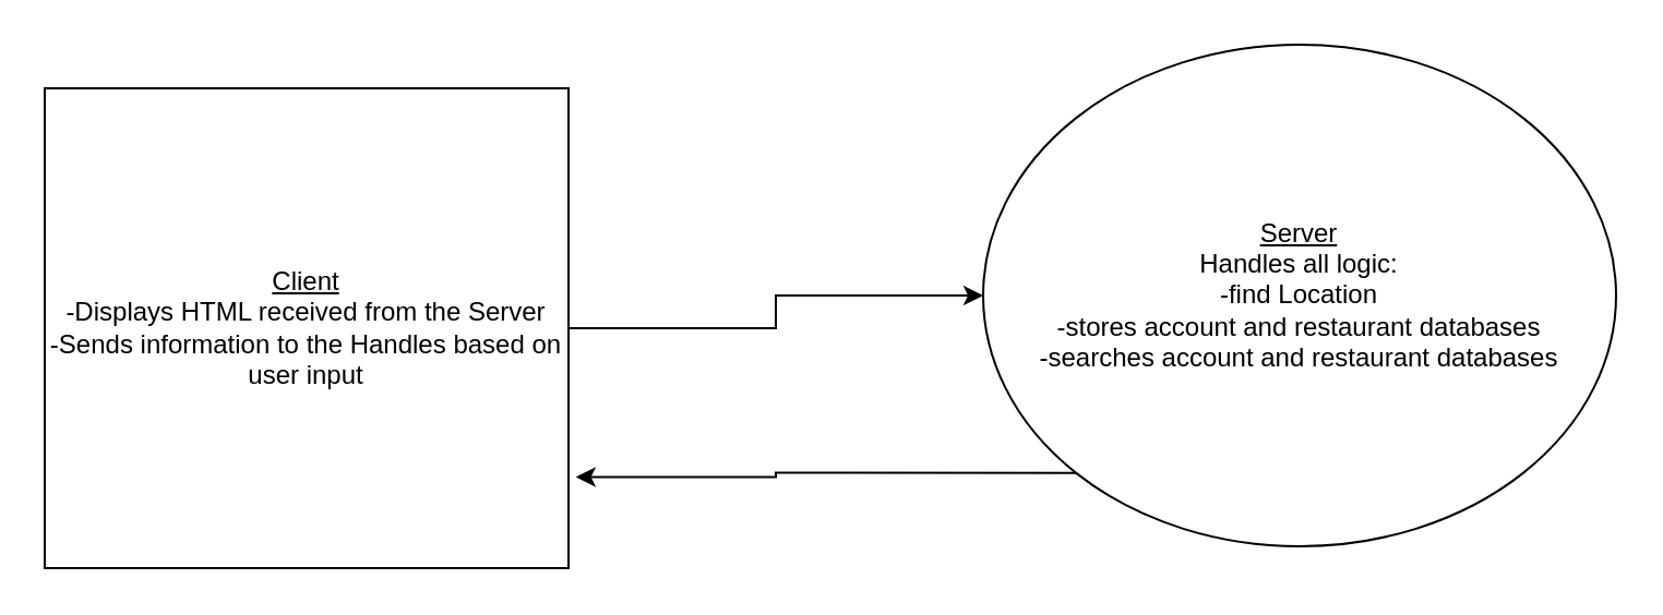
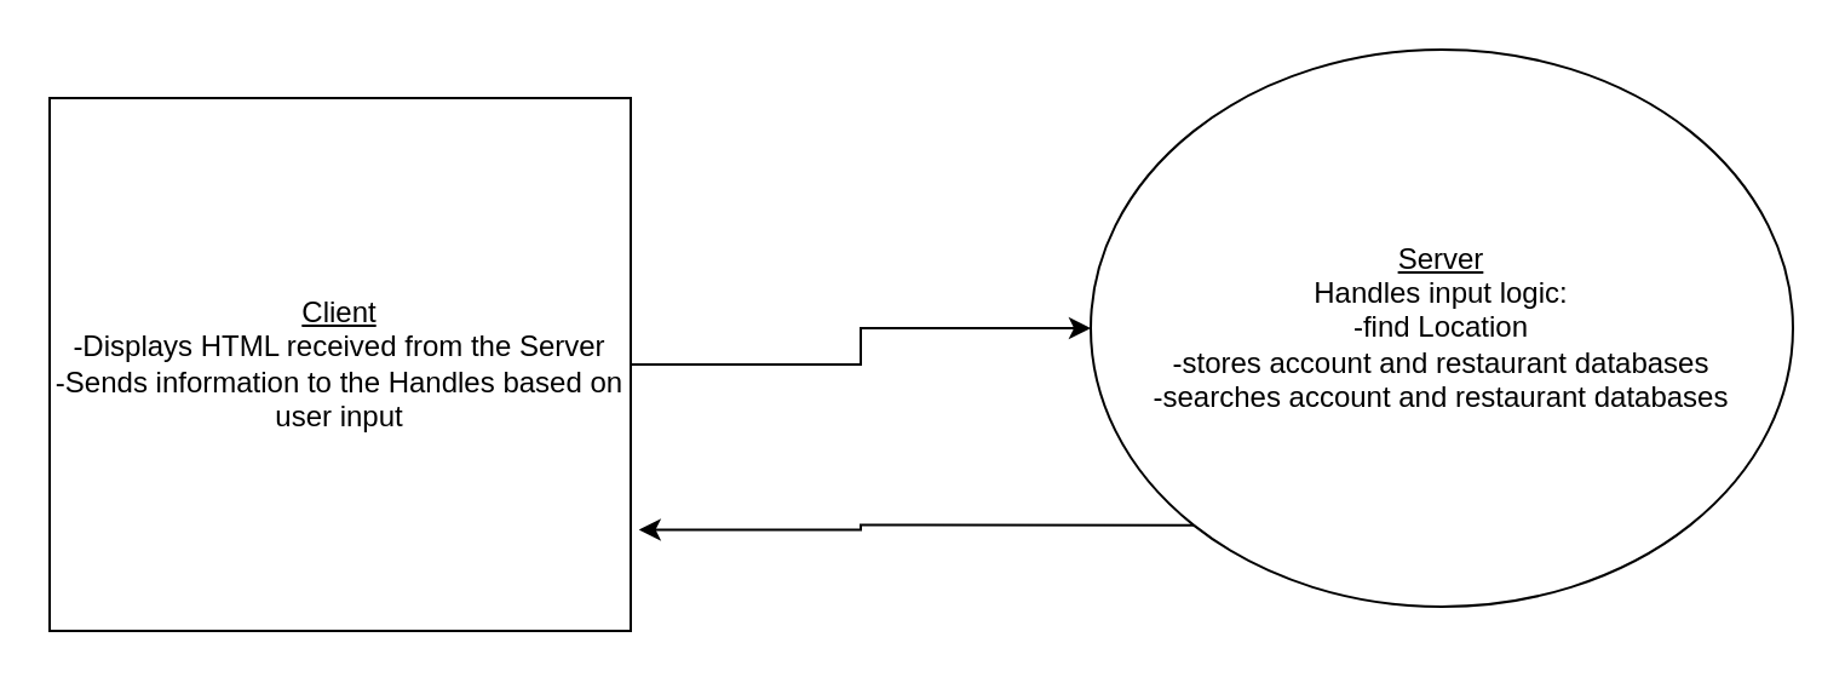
- <mxCell id="5" value="&lt;u&gt;Server&lt;/u&gt;&lt;br&gt;Handles all logic:&lt;br&gt;-find Location&lt;br&gt;-stores account and restaurant databases&lt;br&gt;-searches account and restaurant databases" style="ellipse;whiteSpace=wrap;html=1;" vertex="1" parent="1"><mxGeometry x="450" y="20" width="290" height="230" as="geometry" /></mxCell>
+ <mxCell id="5" value="&lt;u&gt;Server&lt;/u&gt;&lt;br&gt;Handles input logic:&lt;br&gt;-find Location&lt;br&gt;-stores account and restaurant databases&lt;br&gt;-searches account and restaurant databases" style="ellipse;whiteSpace=wrap;html=1;" vertex="1" parent="1"><mxGeometry x="450" y="20" width="290" height="230" as="geometry" /></mxCell>
